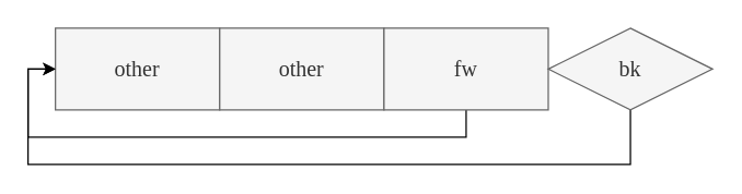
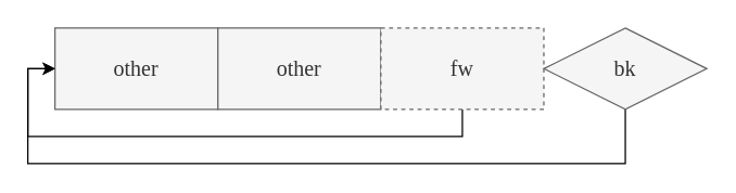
- <mxCell id="5" value="fw" style="rounded=0;whiteSpace=wrap;html=1;strokeColor=#666666;fontColor=#333333;fillColor=#f5f5f5;fontSize=16;fontFamily=Verdana;fontStyle=0;horizontal=1;" parent="1" vertex="1"><mxGeometry x="280" y="20" width="120" height="60" as="geometry" /></mxCell>
+ <mxCell id="5" value="fw" style="rounded=0;whiteSpace=wrap;html=1;strokeColor=#666666;fontColor=#333333;fillColor=#f5f5f5;fontSize=16;fontFamily=Verdana;fontStyle=0;horizontal=1;dashed=1;" parent="1" vertex="1"><mxGeometry x="280" y="20" width="120" height="60" as="geometry" /></mxCell>
